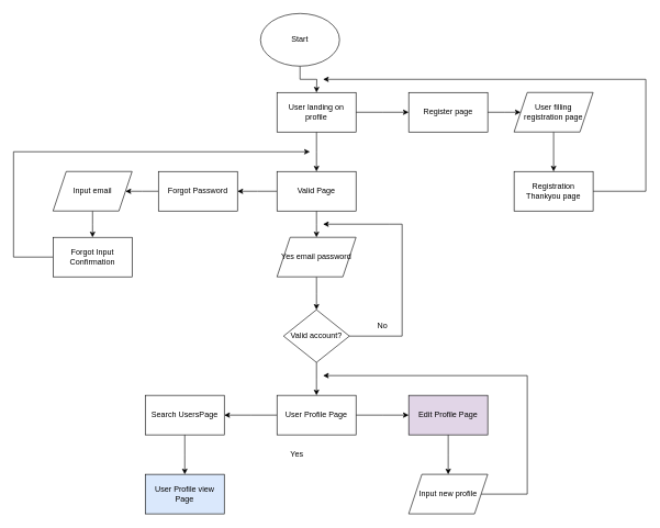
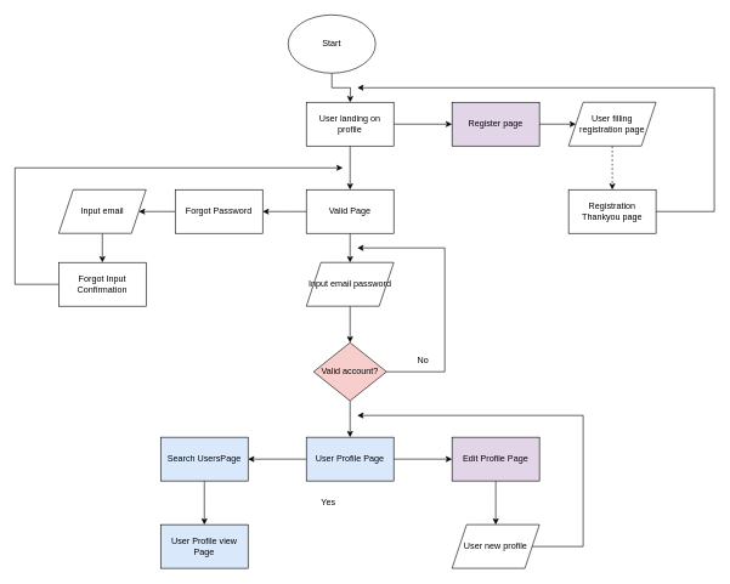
- <mxCell id="11" value="Register page" style="rounded=0;whiteSpace=wrap;html=1;" vertex="1" parent="1"><mxGeometry x="620" y="140" width="120" height="60" as="geometry" /></mxCell>
+ <mxCell id="11" value="Register page" style="rounded=0;whiteSpace=wrap;html=1;fillColor=#e1d5e7;" vertex="1" parent="1"><mxGeometry x="620" y="140" width="120" height="60" as="geometry" /></mxCell>
- <mxCell id="12" style="edgeStyle=orthogonalEdgeStyle;rounded=0;orthogonalLoop=1;jettySize=auto;html=1;entryX=0.5;entryY=0;entryDx=0;entryDy=0;" edge="1" parent="1" source="13" target="15"><mxGeometry relative="1" as="geometry"><mxPoint x="840" y="240" as="targetPoint" /></mxGeometry></mxCell>
+ <mxCell id="12" style="edgeStyle=orthogonalEdgeStyle;rounded=0;orthogonalLoop=1;jettySize=auto;html=1;entryX=0.5;entryY=0;entryDx=0;entryDy=0;dashed=1;" edge="1" parent="1" source="13" target="15"><mxGeometry relative="1" as="geometry"><mxPoint x="840" y="240" as="targetPoint" /></mxGeometry></mxCell>
- <mxCell id="17" value="Yes email password" style="shape=parallelogram;perimeter=parallelogramPerimeter;whiteSpace=wrap;html=1;fixedSize=1;" vertex="1" parent="1"><mxGeometry x="420" y="360" width="120" height="60" as="geometry" /></mxCell>
+ <mxCell id="17" value="Input email password" style="shape=parallelogram;perimeter=parallelogramPerimeter;whiteSpace=wrap;html=1;fixedSize=1;" vertex="1" parent="1"><mxGeometry x="420" y="360" width="120" height="60" as="geometry" /></mxCell>
- <mxCell id="20" value="Valid account?" style="rhombus;whiteSpace=wrap;html=1;" vertex="1" parent="1"><mxGeometry x="430" y="470" width="100" height="80" as="geometry" /></mxCell>
+ <mxCell id="20" value="Valid account?" style="rhombus;whiteSpace=wrap;html=1;fillColor=#f8cecc;" vertex="1" parent="1"><mxGeometry x="430" y="470" width="100" height="80" as="geometry" /></mxCell>
- <mxCell id="27" value="Search UsersPage" style="rounded=0;whiteSpace=wrap;html=1;" vertex="1" parent="1"><mxGeometry y="600" width="120" height="60" as="geometry" x="220" /></mxCell>
+ <mxCell id="27" value="Search UsersPage" style="rounded=0;whiteSpace=wrap;html=1;fillColor=#dae8fc;" vertex="1" parent="1"><mxGeometry y="600" width="120" height="60" as="geometry" x="220" /></mxCell>
- <mxCell id="25" value="User Profile Page" style="rounded=0;whiteSpace=wrap;html=1;" vertex="1" parent="1"><mxGeometry x="420" y="600" width="120" height="60" as="geometry" /></mxCell>
+ <mxCell id="25" value="User Profile Page" style="rounded=0;whiteSpace=wrap;html=1;fillColor=#dae8fc;" vertex="1" parent="1"><mxGeometry x="420" y="600" width="120" height="60" as="geometry" /></mxCell>
- <mxCell id="32" value="Input new profile" style="shape=parallelogram;perimeter=parallelogramPerimeter;whiteSpace=wrap;html=1;fixedSize=1;" vertex="1" parent="1"><mxGeometry x="620" y="720" width="120" height="60" as="geometry" /></mxCell>
+ <mxCell id="32" value="User new profile" style="shape=parallelogram;perimeter=parallelogramPerimeter;whiteSpace=wrap;html=1;fixedSize=1;" vertex="1" parent="1"><mxGeometry x="620" y="720" width="120" height="60" as="geometry" /></mxCell>
